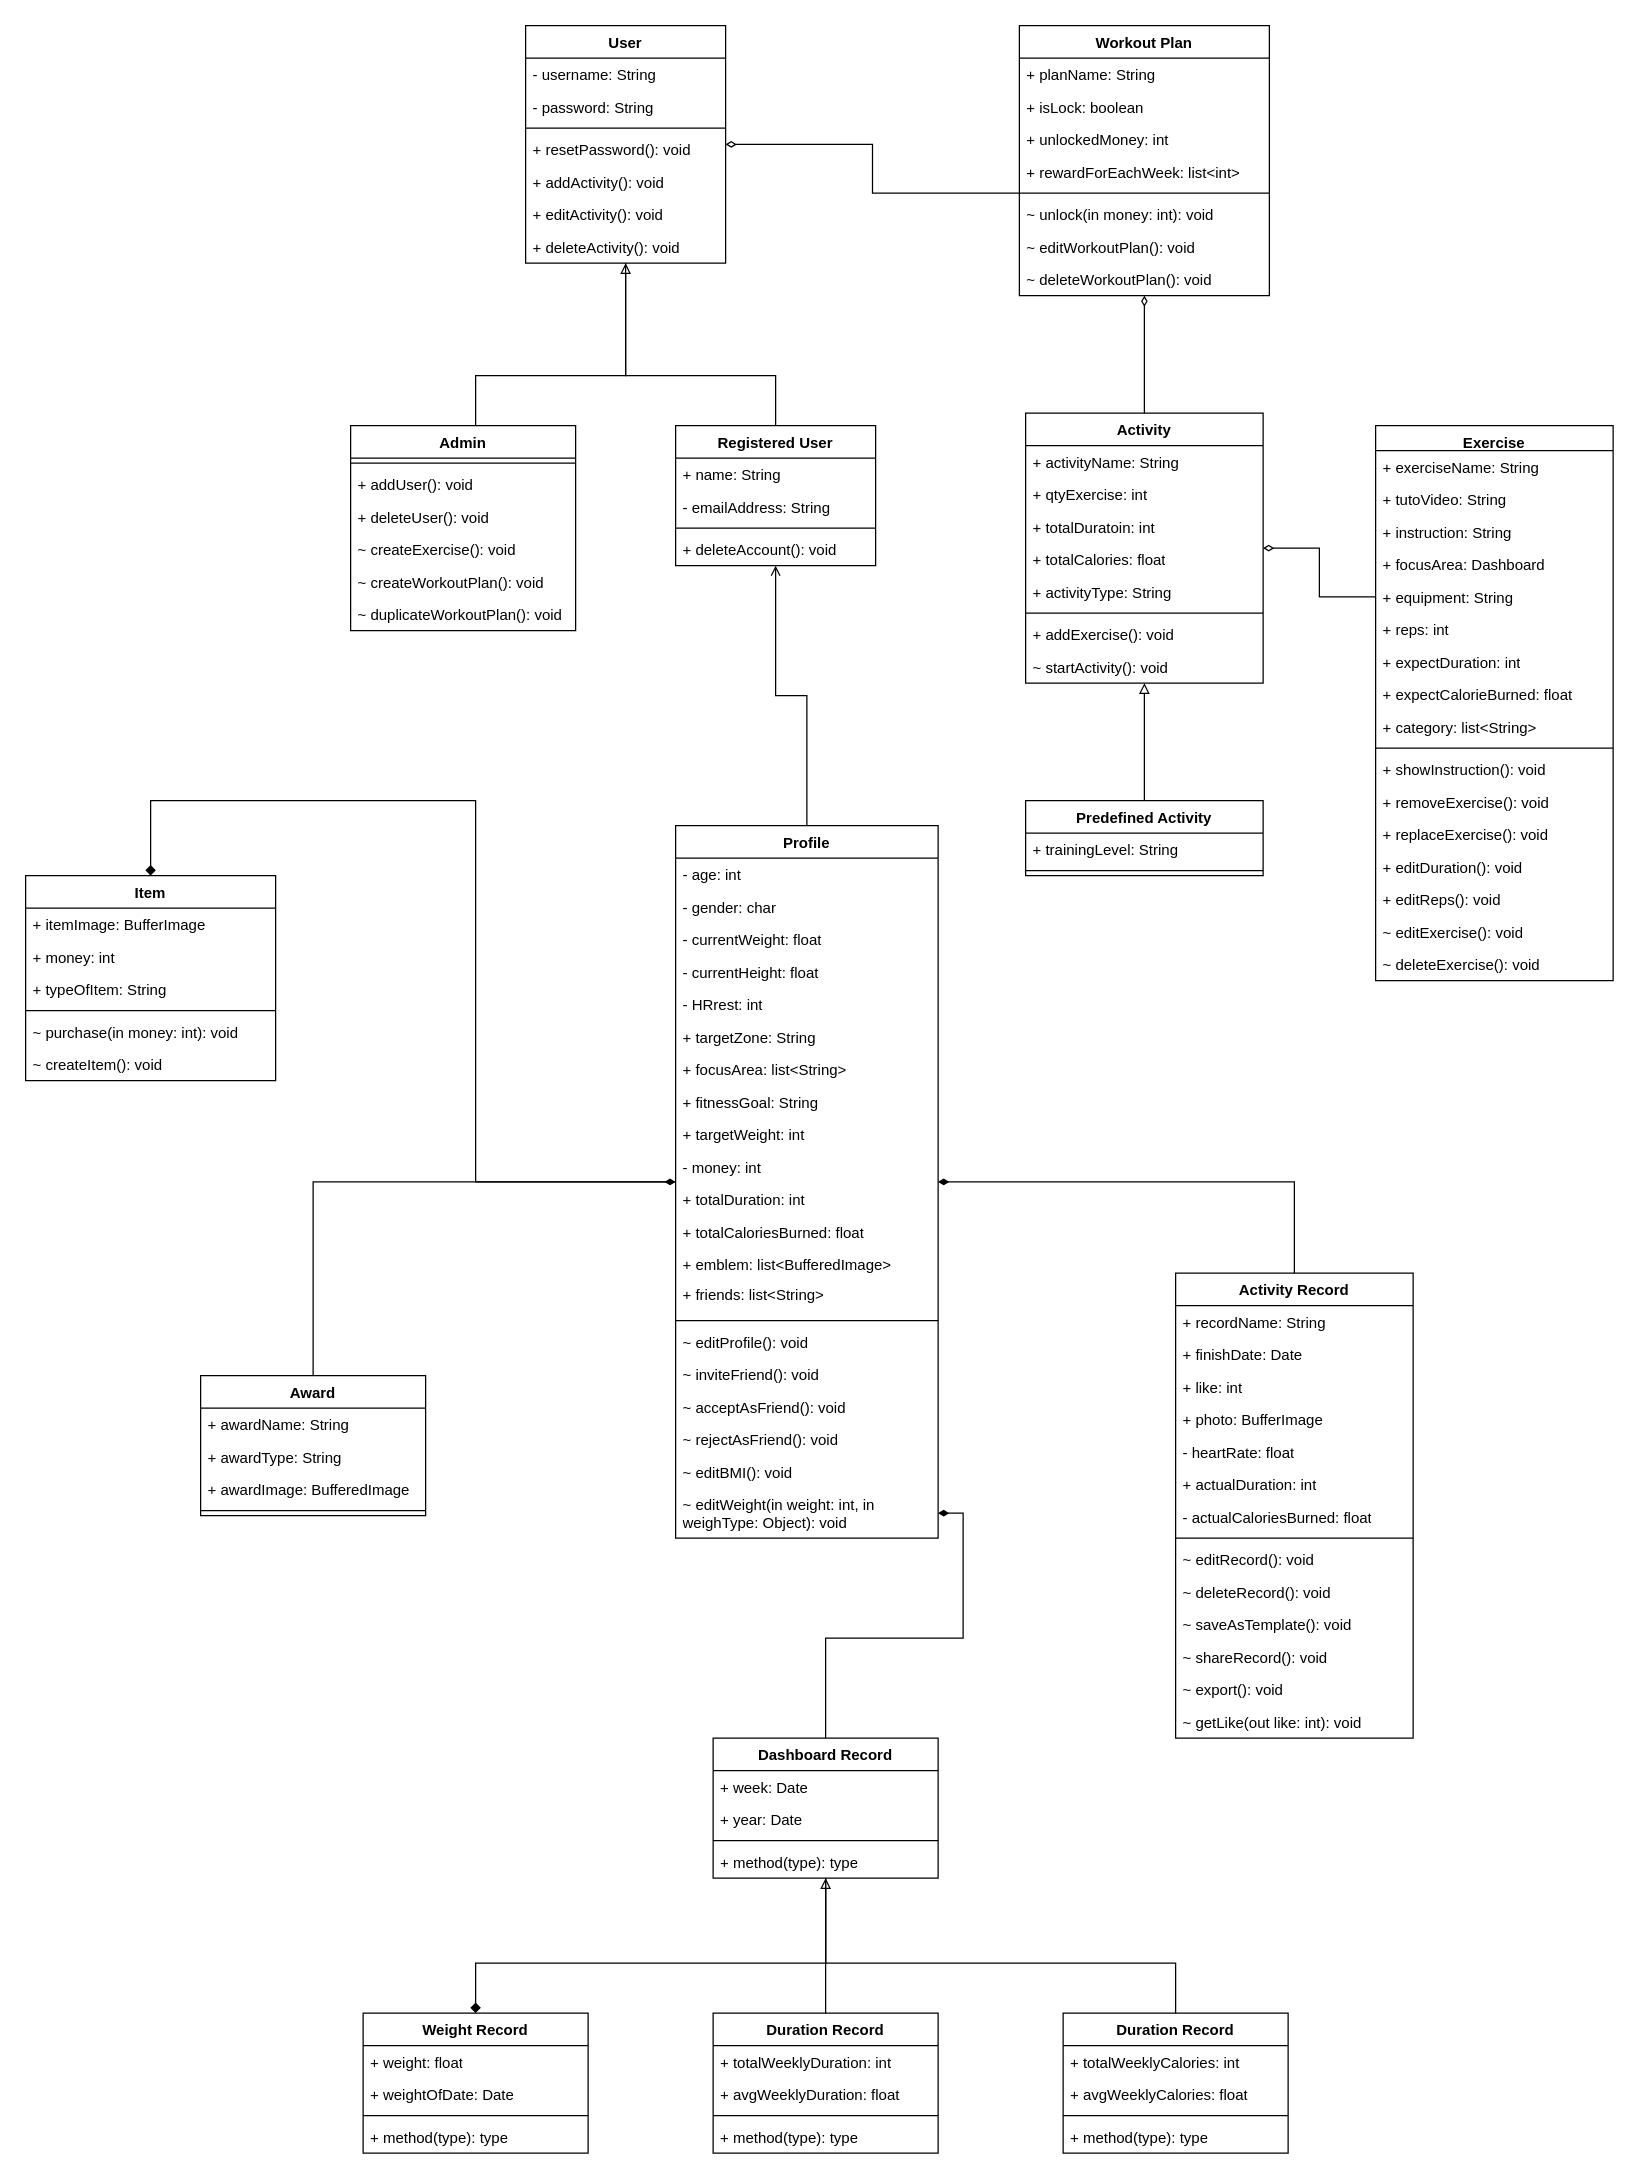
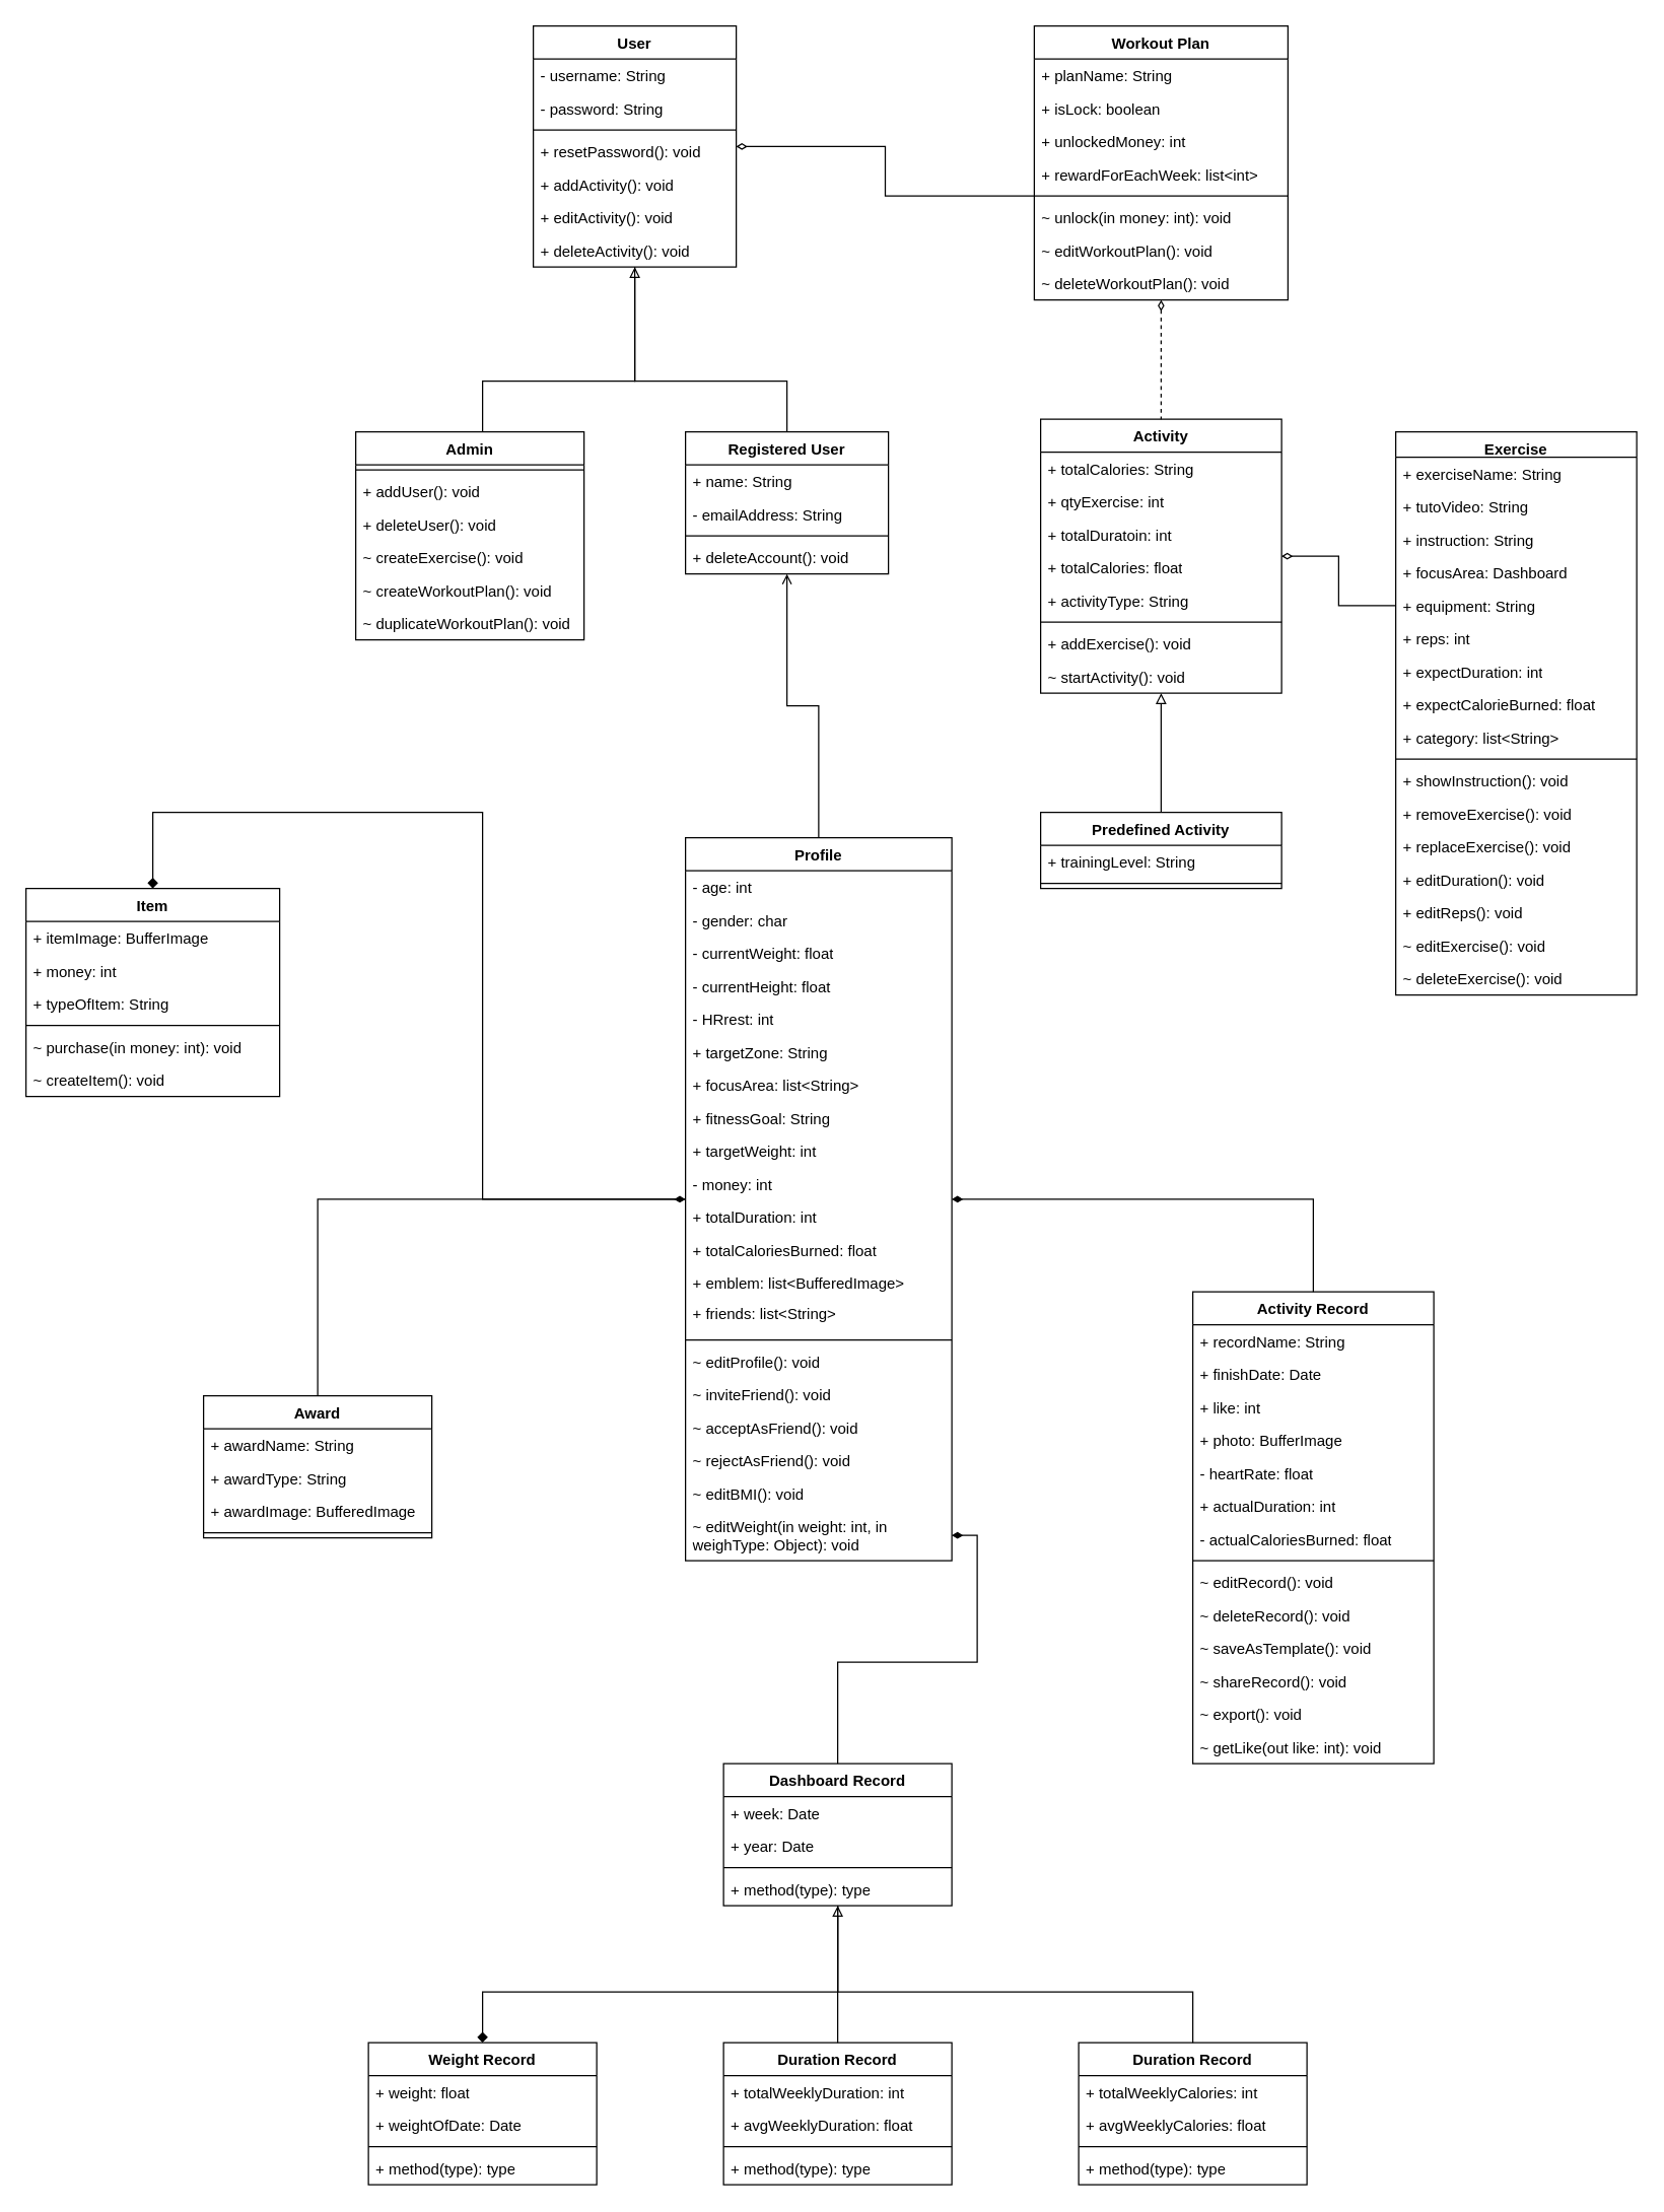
- <mxCell id="37" value="" style="edgeStyle=orthogonalEdgeStyle;rounded=0;orthogonalLoop=1;jettySize=auto;html=1;entryX=0.5;entryY=0;entryDx=0;entryDy=0;endArrow=none;startFill=0;startArrow=diamondThin;" edge="1" parent="1" source="38" target="28"><mxGeometry relative="1" as="geometry" /></mxCell>
+ <mxCell id="37" value="" style="edgeStyle=orthogonalEdgeStyle;rounded=0;orthogonalLoop=1;jettySize=auto;html=1;entryX=0.5;entryY=0;entryDx=0;entryDy=0;endArrow=none;startFill=0;startArrow=diamondThin;dashed=1;" edge="1" parent="1" source="38" target="28"><mxGeometry relative="1" as="geometry" /></mxCell>
- <mxCell id="29" value="+ activityName: String" style="text;strokeColor=none;fillColor=none;align=left;verticalAlign=top;spacingLeft=4;spacingRight=4;overflow=hidden;rotatable=0;points=[[0,0.5],[1,0.5]];portConstraint=eastwest;whiteSpace=wrap;html=1;" vertex="1" parent="28"><mxGeometry y="26" width="190" height="26" as="geometry" /></mxCell>
+ <mxCell id="29" value="+ totalCalories: String" style="text;strokeColor=none;fillColor=none;align=left;verticalAlign=top;spacingLeft=4;spacingRight=4;overflow=hidden;rotatable=0;points=[[0,0.5],[1,0.5]];portConstraint=eastwest;whiteSpace=wrap;html=1;" vertex="1" parent="28"><mxGeometry y="26" width="190" height="26" as="geometry" /></mxCell>
